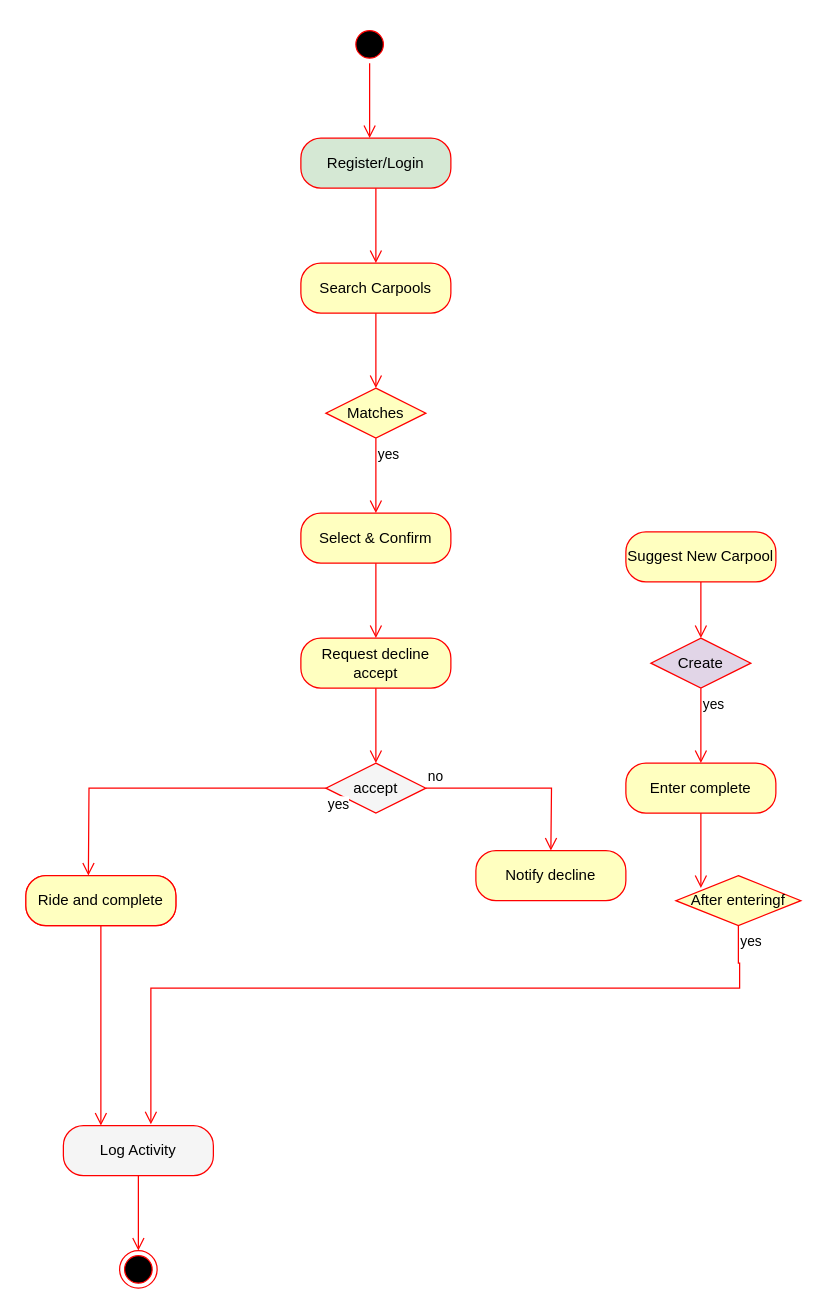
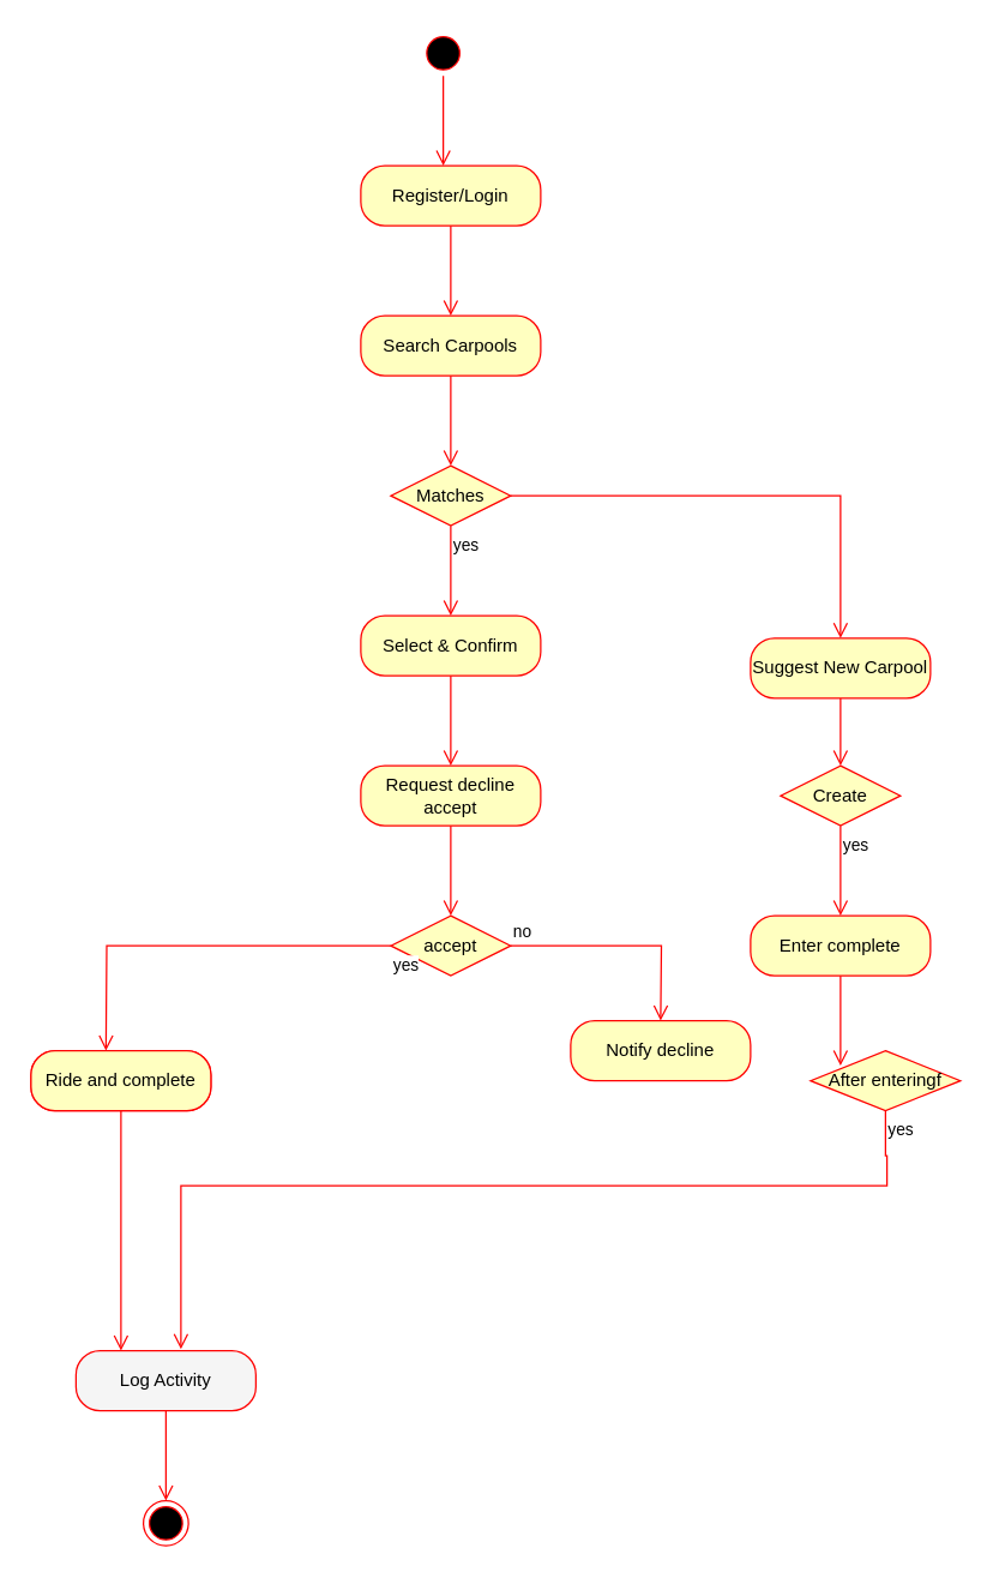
- <mxCell id="4" value="Register/Login" style="rounded=1;whiteSpace=wrap;html=1;arcSize=40;fontColor=#000000;fillColor=#d5e8d4;strokeColor=#ff0000;" vertex="1" parent="1"><mxGeometry x="240" y="110" width="120" height="40" as="geometry" /></mxCell>
+ <mxCell id="4" value="Register/Login" style="rounded=1;whiteSpace=wrap;html=1;arcSize=40;fontColor=#000000;fillColor=#ffffc0;strokeColor=#ff0000;" vertex="1" parent="1"><mxGeometry x="240" y="110" width="120" height="40" as="geometry" /></mxCell>
+ <mxCell id="13" value="" style="edgeStyle=orthogonalEdgeStyle;html=1;align=left;verticalAlign=bottom;endArrow=open;endSize=8;strokeColor=#ff0000;rounded=0;" edge="1" parent="1" source="8" target="14"><mxGeometry x="-1" relative="1" as="geometry"><mxPoint x="560" y="510" as="targetPoint" /><mxPoint x="340" y="330" as="sourcePoint" /></mxGeometry></mxCell>
- <mxCell id="15" value="Create" style="rhombus;whiteSpace=wrap;html=1;fontColor=#000000;fillColor=#e1d5e7;strokeColor=#ff0000;" vertex="1" parent="1"><mxGeometry x="520" y="510" width="80" height="40" as="geometry" /></mxCell>
+ <mxCell id="15" value="Create" style="rhombus;whiteSpace=wrap;html=1;fontColor=#000000;fillColor=#ffffc0;strokeColor=#ff0000;" vertex="1" parent="1"><mxGeometry x="520" y="510" width="80" height="40" as="geometry" /></mxCell>
- <mxCell id="23" value="accept" style="rhombus;whiteSpace=wrap;html=1;fontColor=#000000;fillColor=#f5f5f5;strokeColor=#ff0000;" vertex="1" parent="1"><mxGeometry x="260" y="610" width="80" height="40" as="geometry" /></mxCell>
+ <mxCell id="23" value="accept" style="rhombus;whiteSpace=wrap;html=1;fontColor=#000000;fillColor=#ffffc0;strokeColor=#ff0000;" vertex="1" parent="1"><mxGeometry x="260" y="610" width="80" height="40" as="geometry" /></mxCell>
